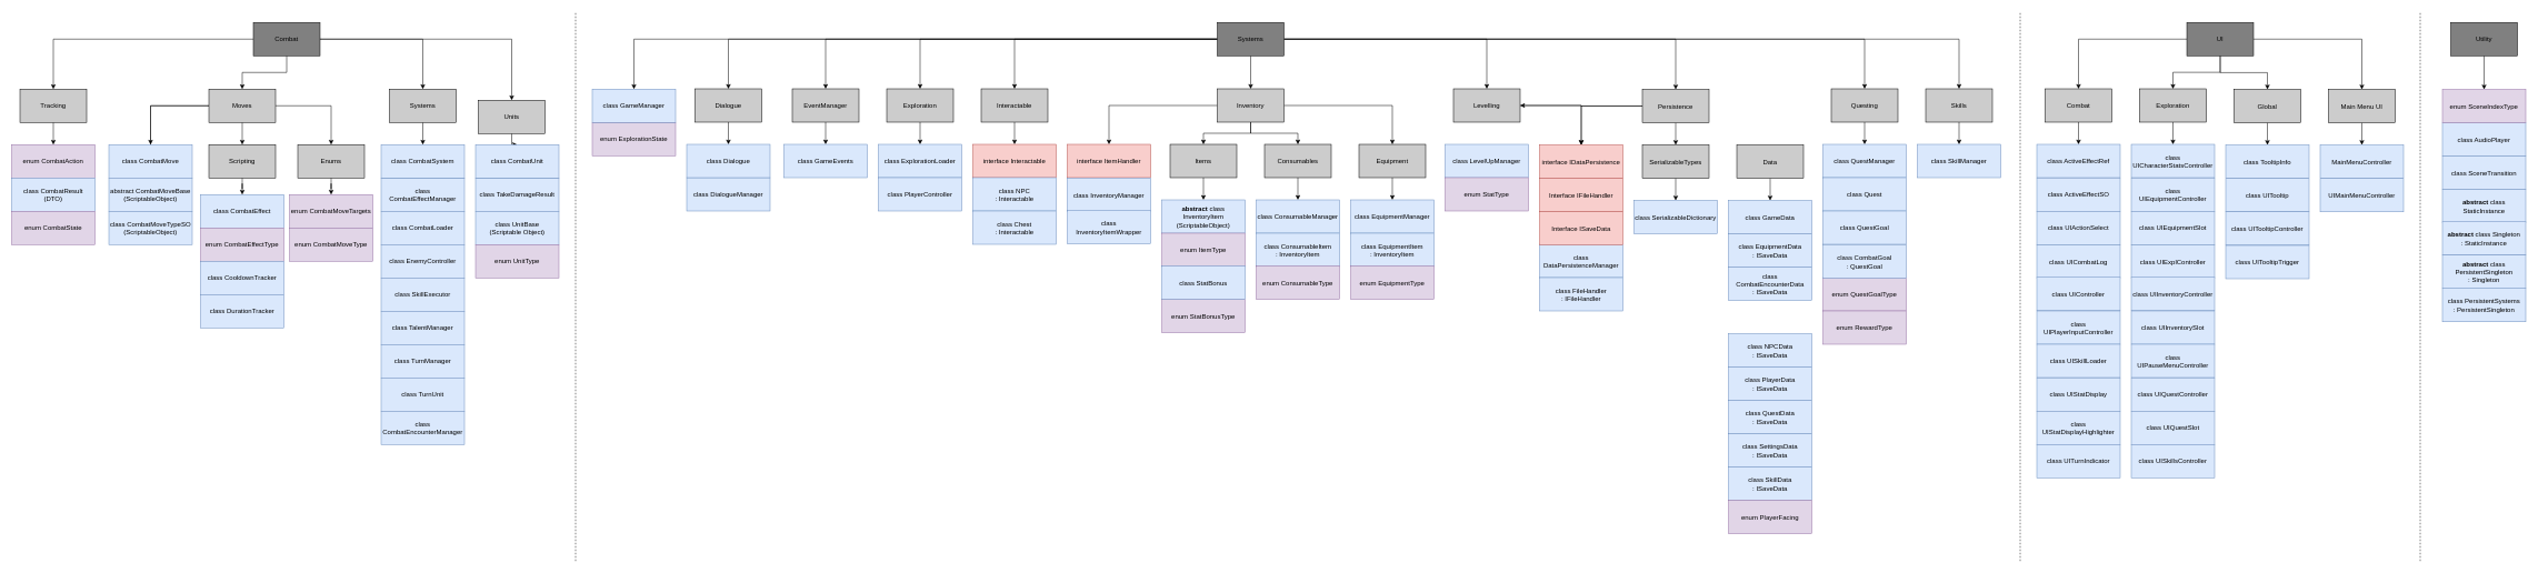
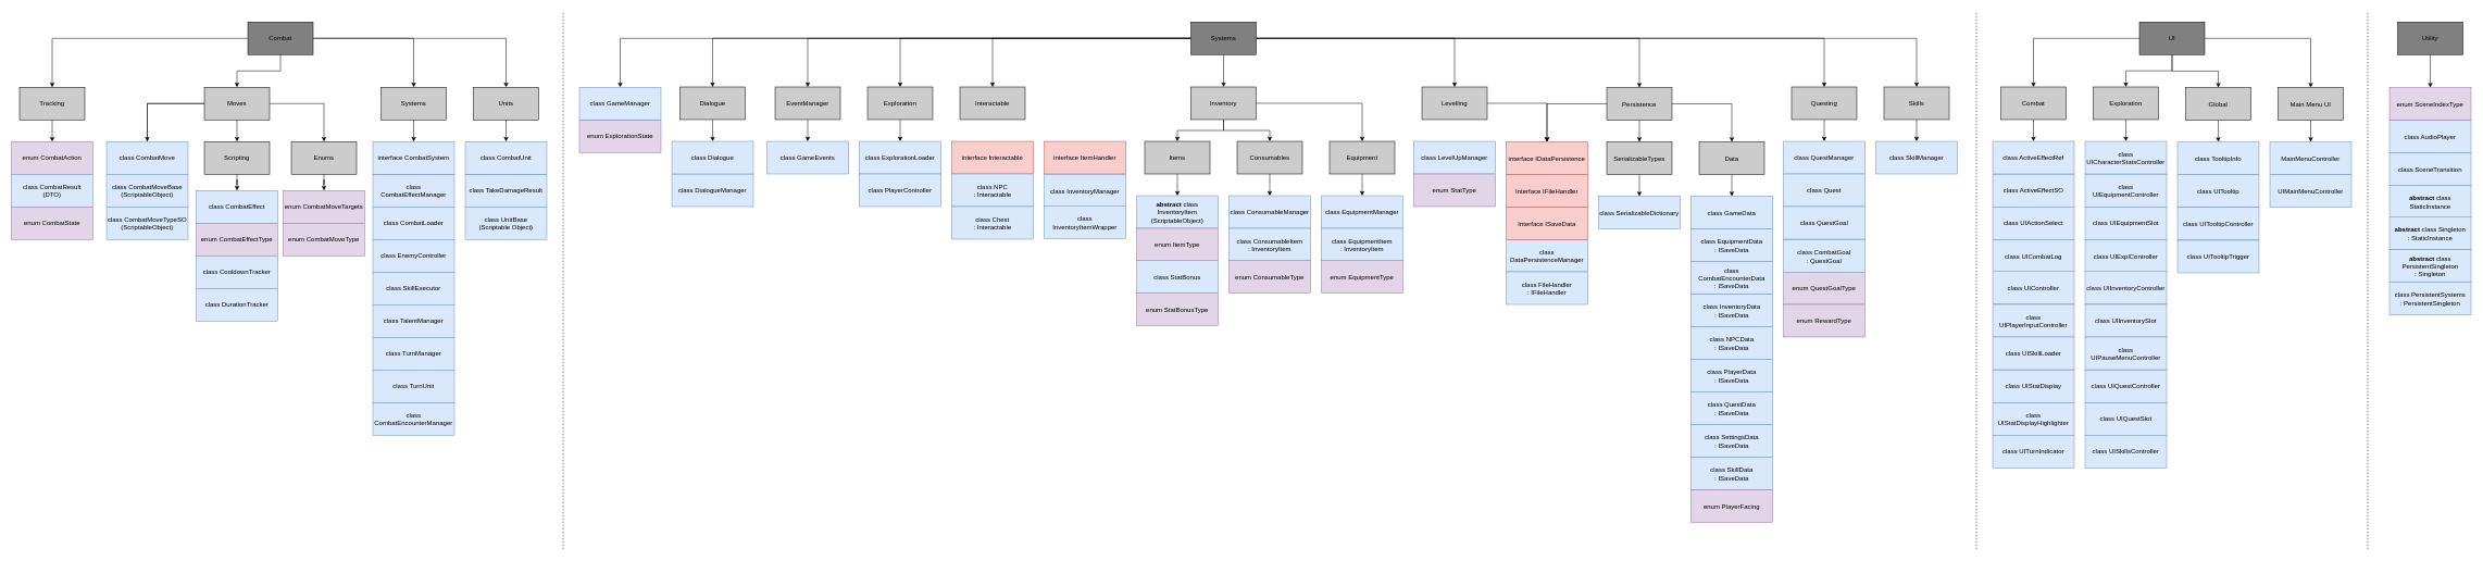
- <mxCell id="111" style="edgeStyle=orthogonalEdgeStyle;rounded=0;orthogonalLoop=1;jettySize=auto;html=1;" edge="1" parent="1" source="112" target="106"><mxGeometry relative="1" as="geometry" /></mxCell>
+ <mxCell id="111" style="edgeStyle=orthogonalEdgeStyle;rounded=0;orthogonalLoop=1;jettySize=auto;html=1;" edge="1" parent="1" source="112" target="122"><mxGeometry relative="1" as="geometry" /></mxCell>
- <mxCell id="60" value="Units" style="rounded=0;whiteSpace=wrap;html=1;fillColor=#CCCCCC;" vertex="1" parent="1"><mxGeometry x="860" y="180" width="120" height="60" as="geometry" /></mxCell>
+ <mxCell id="60" value="Units" style="rounded=0;whiteSpace=wrap;html=1;fillColor=#CCCCCC;" vertex="1" parent="1"><mxGeometry x="870" y="160" width="120" height="60" as="geometry" /></mxCell>
- <mxCell id="76" style="edgeStyle=orthogonalEdgeStyle;rounded=0;orthogonalLoop=1;jettySize=auto;html=1;" edge="1" parent="1" source="77" target="78"><mxGeometry relative="1" as="geometry" /></mxCell>
- <mxCell id="81" style="edgeStyle=orthogonalEdgeStyle;rounded=0;orthogonalLoop=1;jettySize=auto;html=1;" edge="1" source="85" target="86" parent="1"><mxGeometry relative="1" as="geometry" /></mxCell>
- <mxCell id="52" value="class CombatSystem" style="rounded=0;whiteSpace=wrap;html=1;fillColor=#dae8fc;strokeColor=#6c8ebf;" vertex="1" parent="1"><mxGeometry x="685" y="260" width="150" height="60" as="geometry" /></mxCell>
+ <mxCell id="52" value="interface CombatSystem" style="rounded=0;whiteSpace=wrap;html=1;fillColor=#dae8fc;strokeColor=#6c8ebf;" vertex="1" parent="1"><mxGeometry x="685" y="260" width="150" height="60" as="geometry" /></mxCell>
- <mxCell id="36" value="abstract CombatMoveBase&lt;br&gt;(ScriptableObject)" style="rounded=0;whiteSpace=wrap;html=1;fillColor=#dae8fc;strokeColor=#6c8ebf;" vertex="1" parent="1"><mxGeometry x="195" y="320" width="150" height="60" as="geometry" /></mxCell>
+ <mxCell id="36" value="class CombatMoveBase&lt;br&gt;(ScriptableObject)" style="rounded=0;whiteSpace=wrap;html=1;fillColor=#dae8fc;strokeColor=#6c8ebf;" vertex="1" parent="1"><mxGeometry x="195" y="320" width="150" height="60" as="geometry" /></mxCell>
- <mxCell id="64" value="enum UnitType" style="rounded=0;whiteSpace=wrap;html=1;fillColor=#e1d5e7;strokeColor=#9673a6;" vertex="1" parent="1"><mxGeometry x="855" y="440" width="150" height="60" as="geometry" /></mxCell>
+ <mxCell id="126" value="class InventoryData&lt;br&gt;: ISaveData" style="rounded=0;whiteSpace=wrap;html=1;fillColor=#dae8fc;strokeColor=#6c8ebf;" vertex="1" parent="1"><mxGeometry x="3110" y="540.5" width="150" height="60" as="geometry" /></mxCell>
